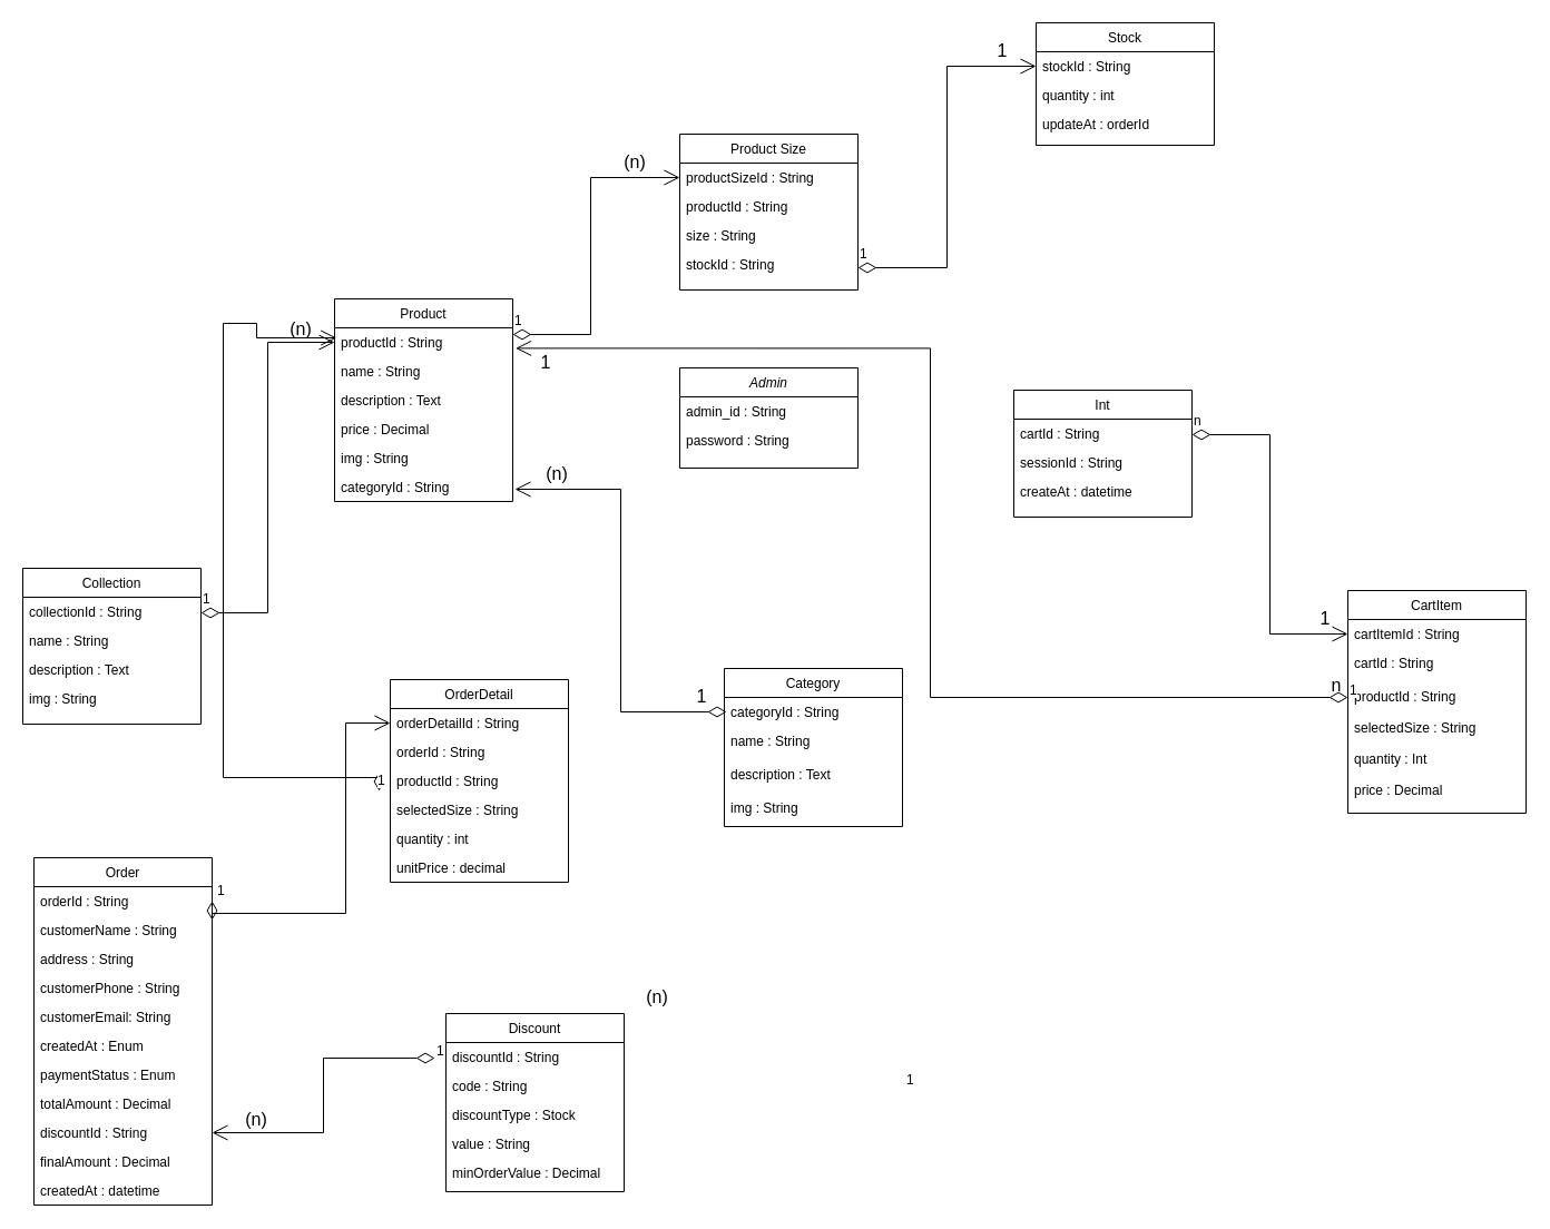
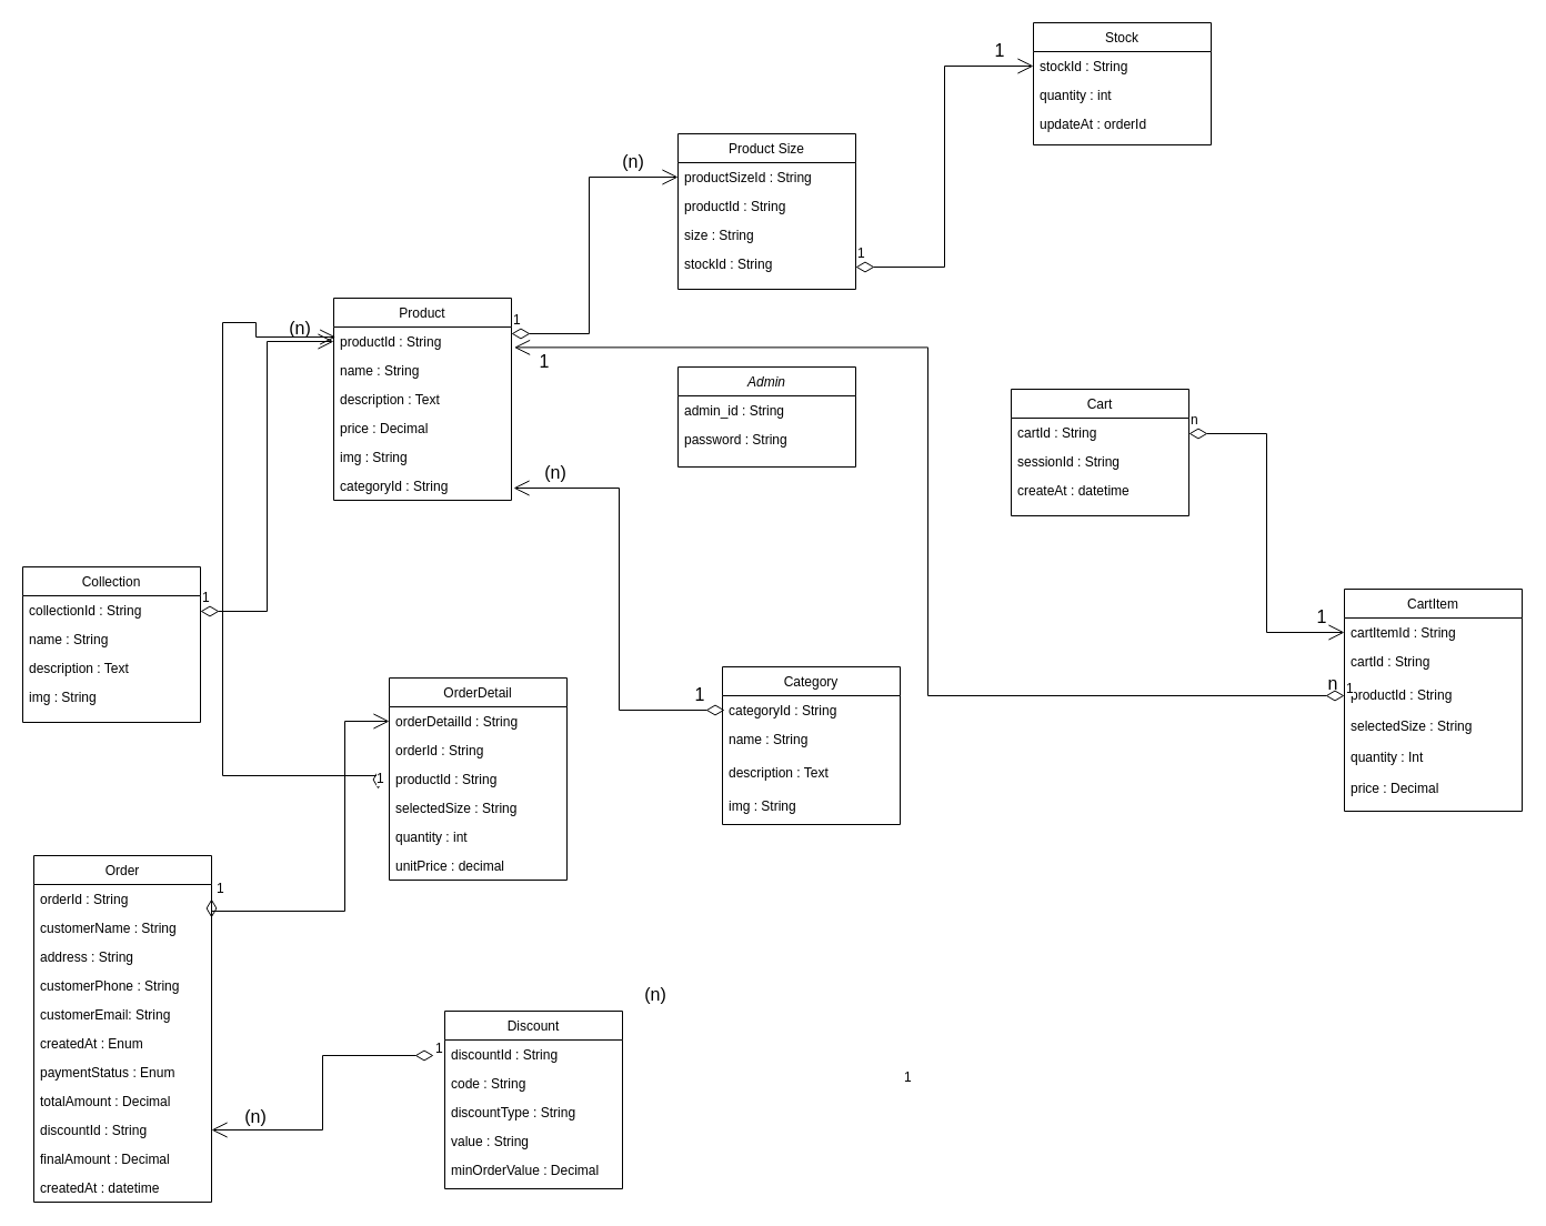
- <mxCell id="44" value="Int" style="swimlane;fontStyle=0;align=center;verticalAlign=top;childLayout=stackLayout;horizontal=1;startSize=26;horizontalStack=0;resizeParent=1;resizeLast=0;collapsible=1;marginBottom=0;rounded=0;shadow=0;strokeWidth=1;" vertex="1" parent="1"><mxGeometry x="910" y="350" width="160" height="114" as="geometry"><mxRectangle x="130" y="380" width="160" height="26" as="alternateBounds" /></mxGeometry></mxCell>
+ <mxCell id="44" value="Cart" style="swimlane;fontStyle=0;align=center;verticalAlign=top;childLayout=stackLayout;horizontal=1;startSize=26;horizontalStack=0;resizeParent=1;resizeLast=0;collapsible=1;marginBottom=0;rounded=0;shadow=0;strokeWidth=1;" vertex="1" parent="1"><mxGeometry x="910" y="350" width="160" height="114" as="geometry"><mxRectangle x="130" y="380" width="160" height="26" as="alternateBounds" /></mxGeometry></mxCell>
- <mxCell id="37" value="discountType : Stock" style="text;align=left;verticalAlign=top;spacingLeft=4;spacingRight=4;overflow=hidden;rotatable=0;points=[[0,0.5],[1,0.5]];portConstraint=eastwest;" vertex="1" parent="34"><mxGeometry y="78" width="160" height="26" as="geometry" /></mxCell>
+ <mxCell id="37" value="discountType : String" style="text;align=left;verticalAlign=top;spacingLeft=4;spacingRight=4;overflow=hidden;rotatable=0;points=[[0,0.5],[1,0.5]];portConstraint=eastwest;" vertex="1" parent="34"><mxGeometry y="78" width="160" height="26" as="geometry" /></mxCell>
